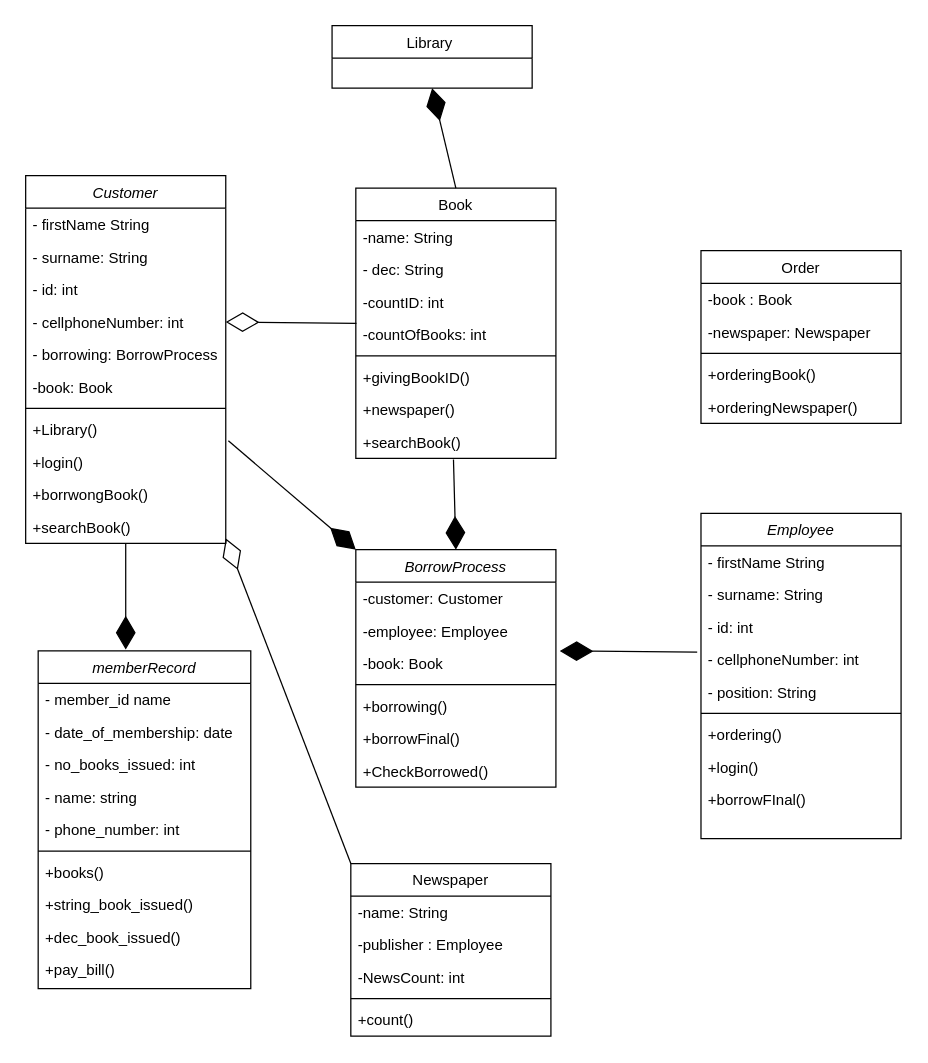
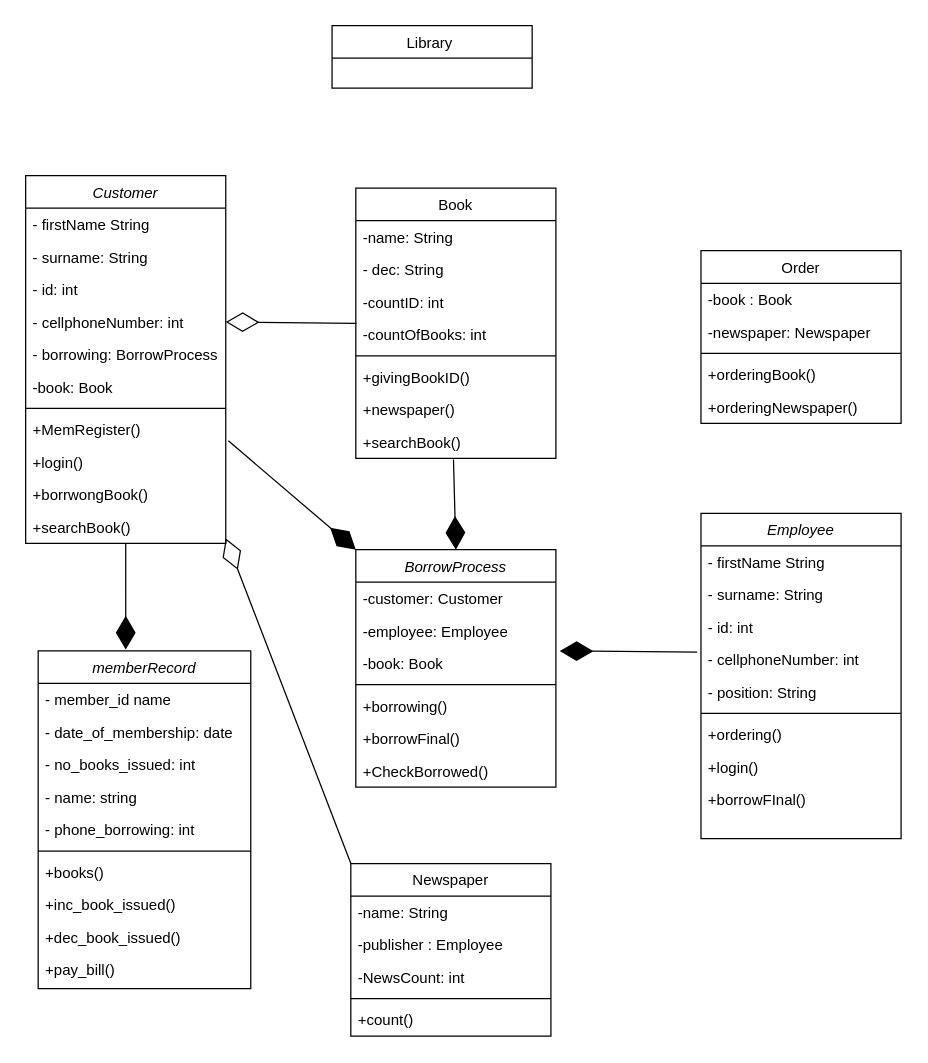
- <mxCell id="59" value="" style="endArrow=diamondThin;endFill=1;endSize=24;html=1;rounded=0;entryX=0.5;entryY=1;entryDx=0;entryDy=0;exitX=0.5;exitY=0;exitDx=0;exitDy=0;" edge="1" parent="1" source="14" target="53"><mxGeometry width="160" relative="1" as="geometry"><mxPoint x="350" y="220" as="sourcePoint" /><mxPoint x="510" y="220" as="targetPoint" /></mxGeometry></mxCell>
- <mxCell id="10" value="+Library()" style="text;align=left;verticalAlign=top;spacingLeft=4;spacingRight=4;overflow=hidden;rotatable=0;points=[[0,0.5],[1,0.5]];portConstraint=eastwest;" vertex="1" parent="2"><mxGeometry y="190" width="160" height="26" as="geometry" /></mxCell>
+ <mxCell id="10" value="+MemRegister()" style="text;align=left;verticalAlign=top;spacingLeft=4;spacingRight=4;overflow=hidden;rotatable=0;points=[[0,0.5],[1,0.5]];portConstraint=eastwest;" vertex="1" parent="2"><mxGeometry y="190" width="160" height="26" as="geometry" /></mxCell>
- <mxCell id="66" value="- phone_number: int" style="text;align=left;verticalAlign=top;spacingLeft=4;spacingRight=4;overflow=hidden;rotatable=0;points=[[0,0.5],[1,0.5]];portConstraint=eastwest;rounded=0;shadow=0;html=0;" vertex="1" parent="61"><mxGeometry y="130" width="170" height="26" as="geometry" /></mxCell>
+ <mxCell id="66" value="- phone_borrowing: int" style="text;align=left;verticalAlign=top;spacingLeft=4;spacingRight=4;overflow=hidden;rotatable=0;points=[[0,0.5],[1,0.5]];portConstraint=eastwest;rounded=0;shadow=0;html=0;" vertex="1" parent="61"><mxGeometry y="130" width="170" height="26" as="geometry" /></mxCell>
- <mxCell id="69" value="+string_book_issued()" style="text;align=left;verticalAlign=top;spacingLeft=4;spacingRight=4;overflow=hidden;rotatable=0;points=[[0,0.5],[1,0.5]];portConstraint=eastwest;" vertex="1" parent="61"><mxGeometry y="190" width="170" height="26" as="geometry" /></mxCell>
+ <mxCell id="69" value="+inc_book_issued()" style="text;align=left;verticalAlign=top;spacingLeft=4;spacingRight=4;overflow=hidden;rotatable=0;points=[[0,0.5],[1,0.5]];portConstraint=eastwest;" vertex="1" parent="61"><mxGeometry y="190" width="170" height="26" as="geometry" /></mxCell>
